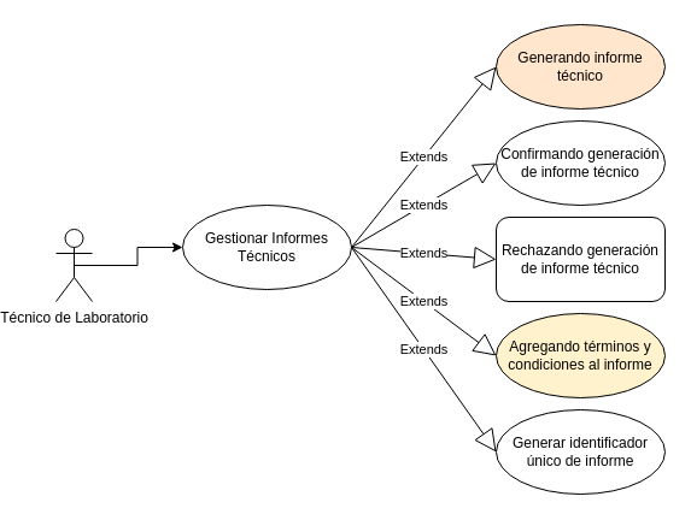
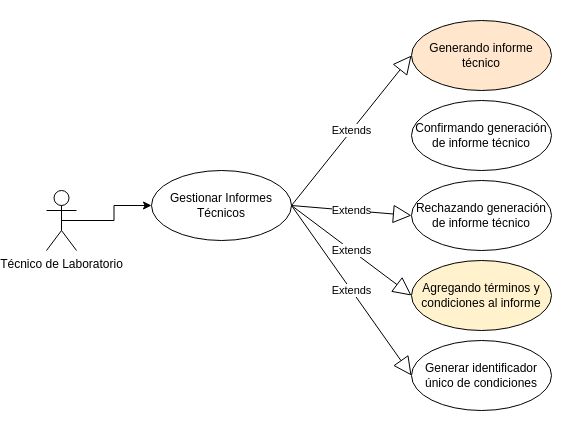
- <mxCell id="14" value="Extends" style="endArrow=block;endSize=16;endFill=0;html=1;rounded=0;exitX=1;exitY=0.5;exitDx=0;exitDy=0;entryX=0;entryY=0.5;entryDx=0;entryDy=0;" edge="1" parent="1" source="4" target="6"><mxGeometry width="160" relative="1" as="geometry"><mxPoint x="125" y="-100" as="sourcePoint" /><mxPoint x="285" y="-100" as="targetPoint" /></mxGeometry></mxCell>
- <mxCell id="7" value="Rechazando generación de informe técnico" style="whiteSpace=wrap;html=1;rounded=1;" vertex="1" parent="1"><mxGeometry x="385" y="180" width="140" height="70" as="geometry" /></mxCell>
+ <mxCell id="7" value="Rechazando generación de informe técnico" style="ellipse;whiteSpace=wrap;html=1;" vertex="1" parent="1"><mxGeometry x="385" y="180" width="140" height="70" as="geometry" /></mxCell>
- <mxCell id="9" value="Generar identificador único de informe" style="ellipse;whiteSpace=wrap;html=1;" vertex="1" parent="1"><mxGeometry x="385" y="340" width="140" height="70" as="geometry" /></mxCell>
+ <mxCell id="9" value="Generar identificador único de condiciones" style="ellipse;whiteSpace=wrap;html=1;" vertex="1" parent="1"><mxGeometry x="385" y="340" width="140" height="70" as="geometry" /></mxCell>
